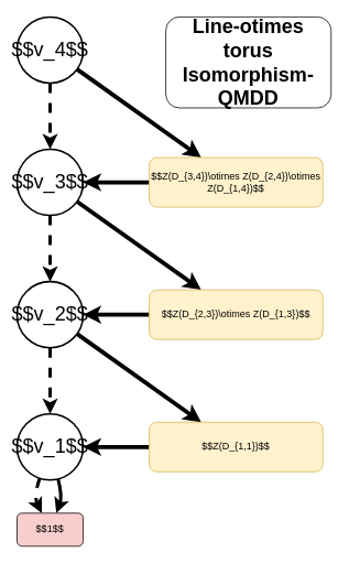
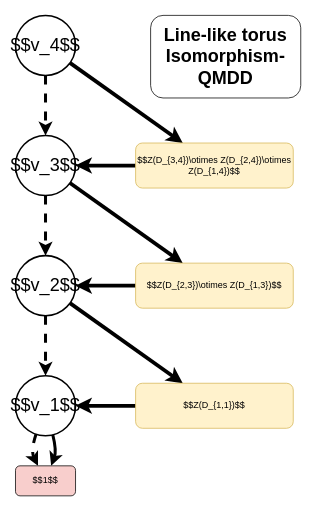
- <mxCell id="21" value="Line-otimes torus Isomorphism-QMDD" style="rounded=1;whiteSpace=wrap;html=1;labelBackgroundColor=none;strokeColor=#000000;fontSize=24;fontStyle=1;spacingTop=10;spacingBottom=10;spacingRight=10;spacingLeft=10;" vertex="1" parent="1"><mxGeometry x="200" y="20" width="200" height="110" as="geometry" /></mxCell>
+ <mxCell id="21" value="Line-like torus Isomorphism-QMDD" style="rounded=1;whiteSpace=wrap;html=1;labelBackgroundColor=none;strokeColor=#000000;fontSize=24;fontStyle=1;spacingTop=10;spacingBottom=10;spacingRight=10;spacingLeft=10;" vertex="1" parent="1"><mxGeometry x="200" y="20" width="200" height="110" as="geometry" /></mxCell>
